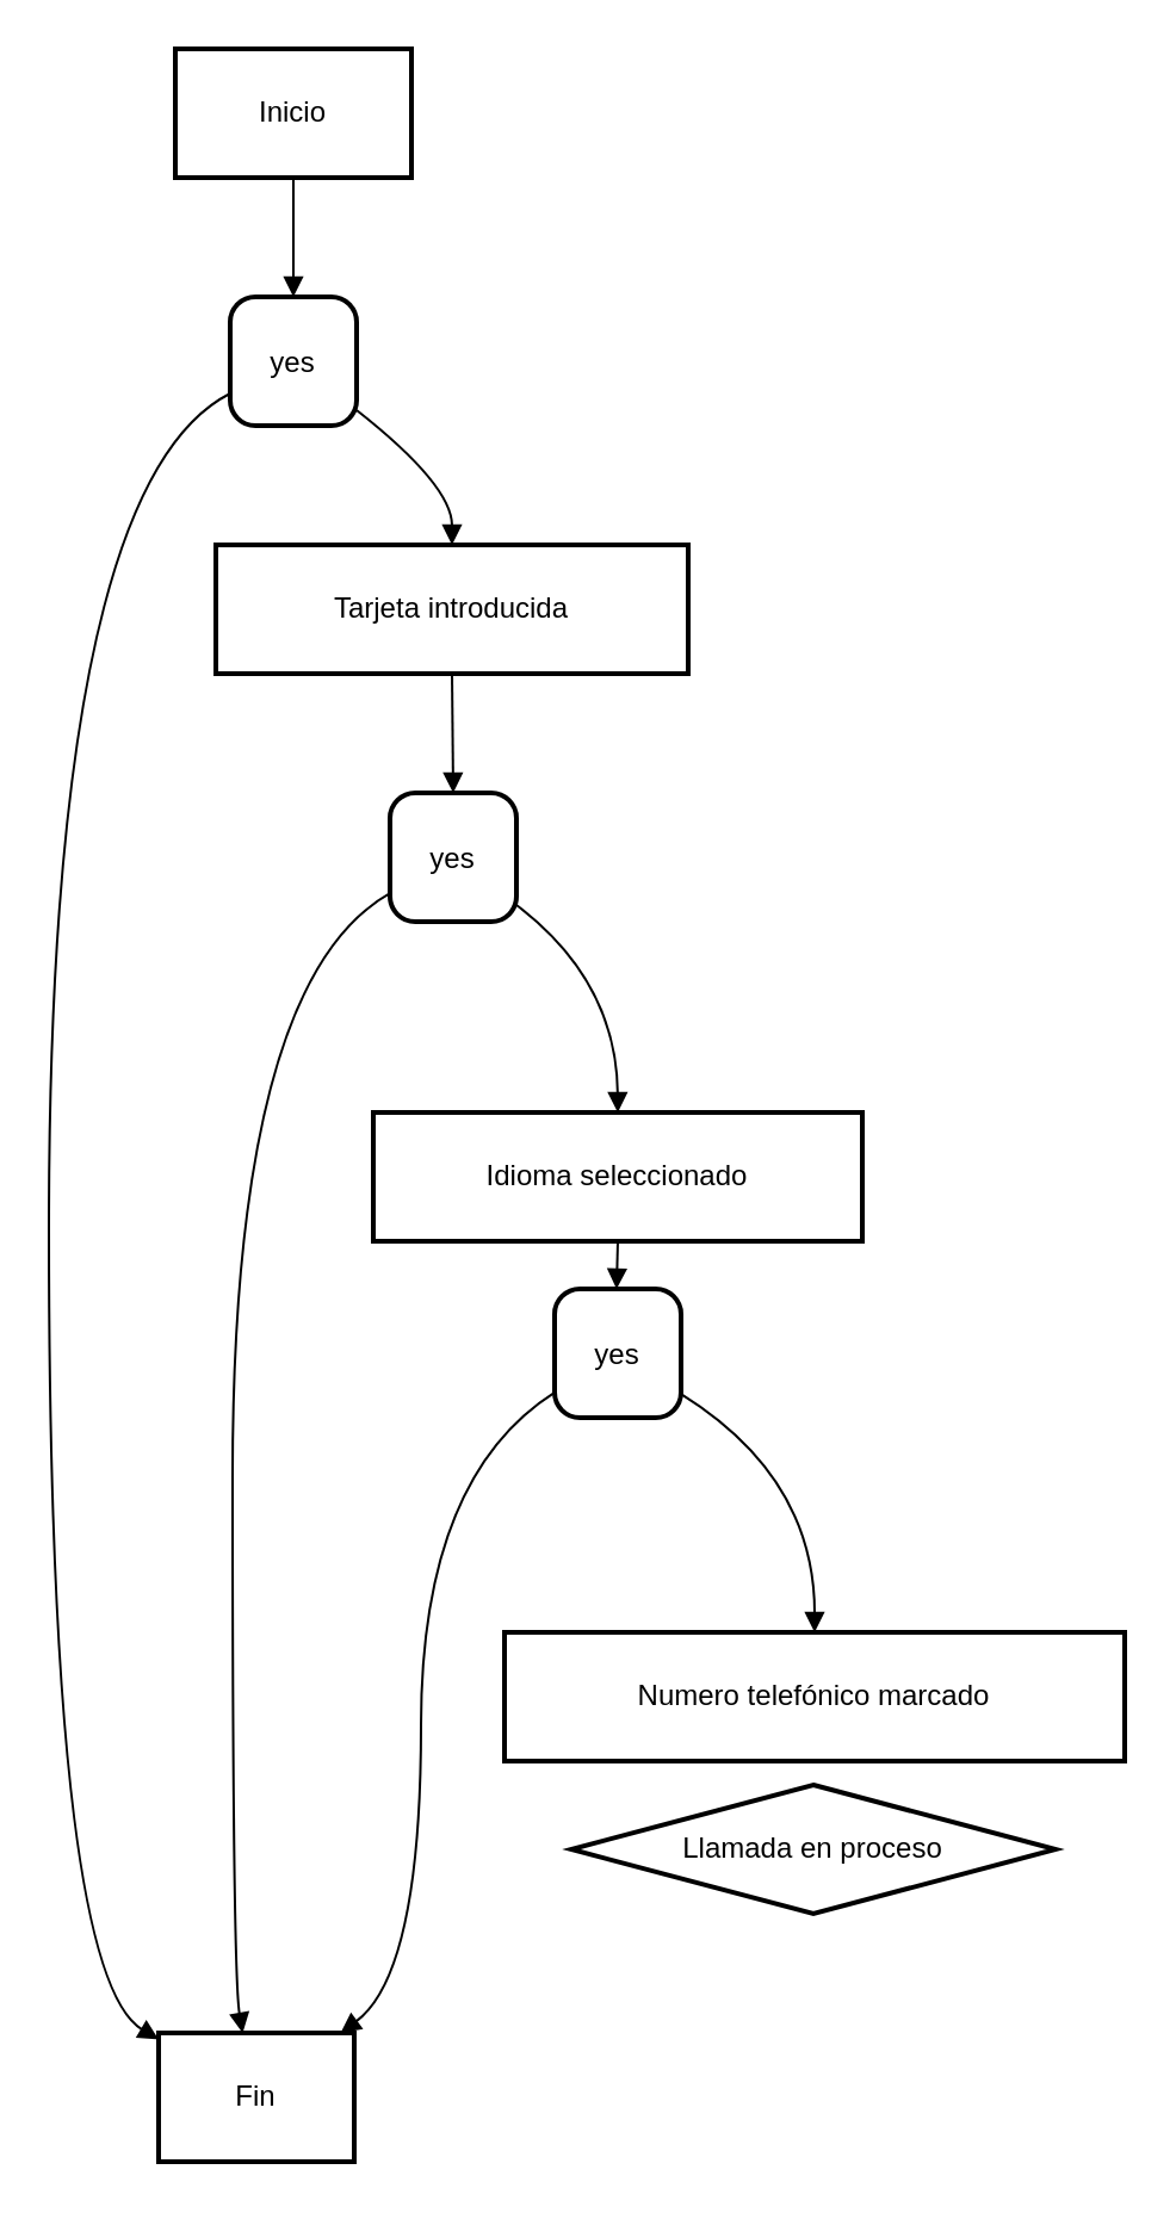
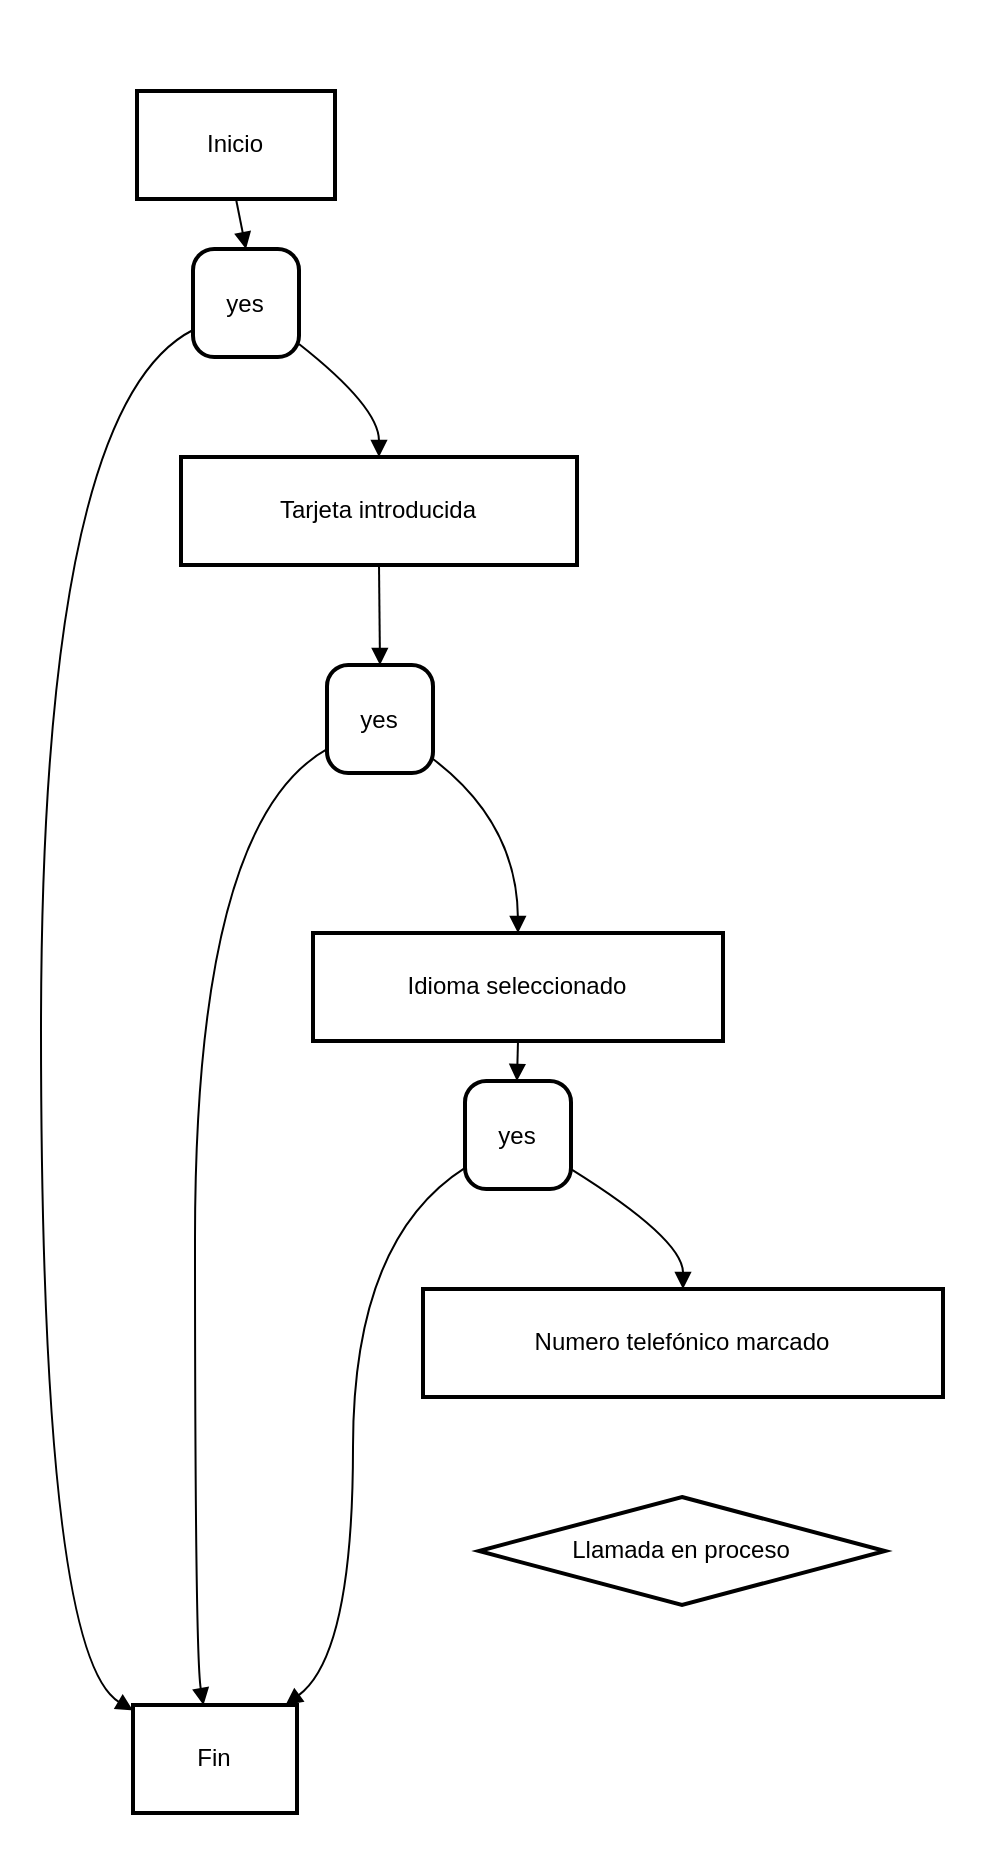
- <mxCell id="2" value="Inicio" style="whiteSpace=wrap;strokeWidth=2;" vertex="1" parent="1"><mxGeometry x="73" y="20" width="99" height="54" as="geometry" /></mxCell>
+ <mxCell id="2" value="Inicio" style="whiteSpace=wrap;strokeWidth=2;" vertex="1" parent="1"><mxGeometry x="68" y="45" width="99" height="54" as="geometry" /></mxCell>
- <mxCell id="8" value="Numero telefónico marcado" style="whiteSpace=wrap;strokeWidth=2;" vertex="1" parent="1"><mxGeometry x="211" y="684" width="260" height="54" as="geometry" /></mxCell>
+ <mxCell id="8" value="Numero telefónico marcado" style="whiteSpace=wrap;strokeWidth=2;" vertex="1" parent="1"><mxGeometry x="211" y="644" width="260" height="54" as="geometry" /></mxCell>
